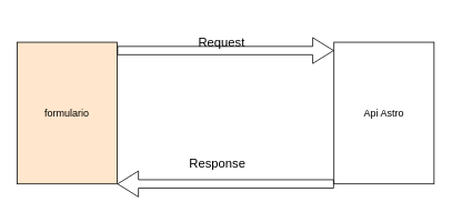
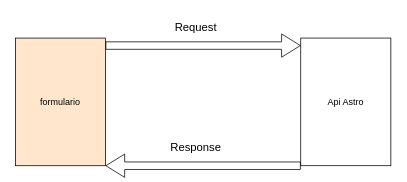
- <mxCell id="6" value="Request" style="text;html=1;align=center;verticalAlign=middle;resizable=0;points=[];autosize=1;strokeColor=none;fillColor=none;fontSize=15;" vertex="1" parent="1"><mxGeometry x="225" y="35" width="80" height="30" as="geometry" /></mxCell>
+ <mxCell id="6" value="Request" style="text;html=1;align=center;verticalAlign=middle;resizable=0;points=[];autosize=1;strokeColor=none;fillColor=none;fontSize=15;" vertex="1" parent="1"><mxGeometry x="220" y="20" width="80" height="30" as="geometry" /></mxCell>
